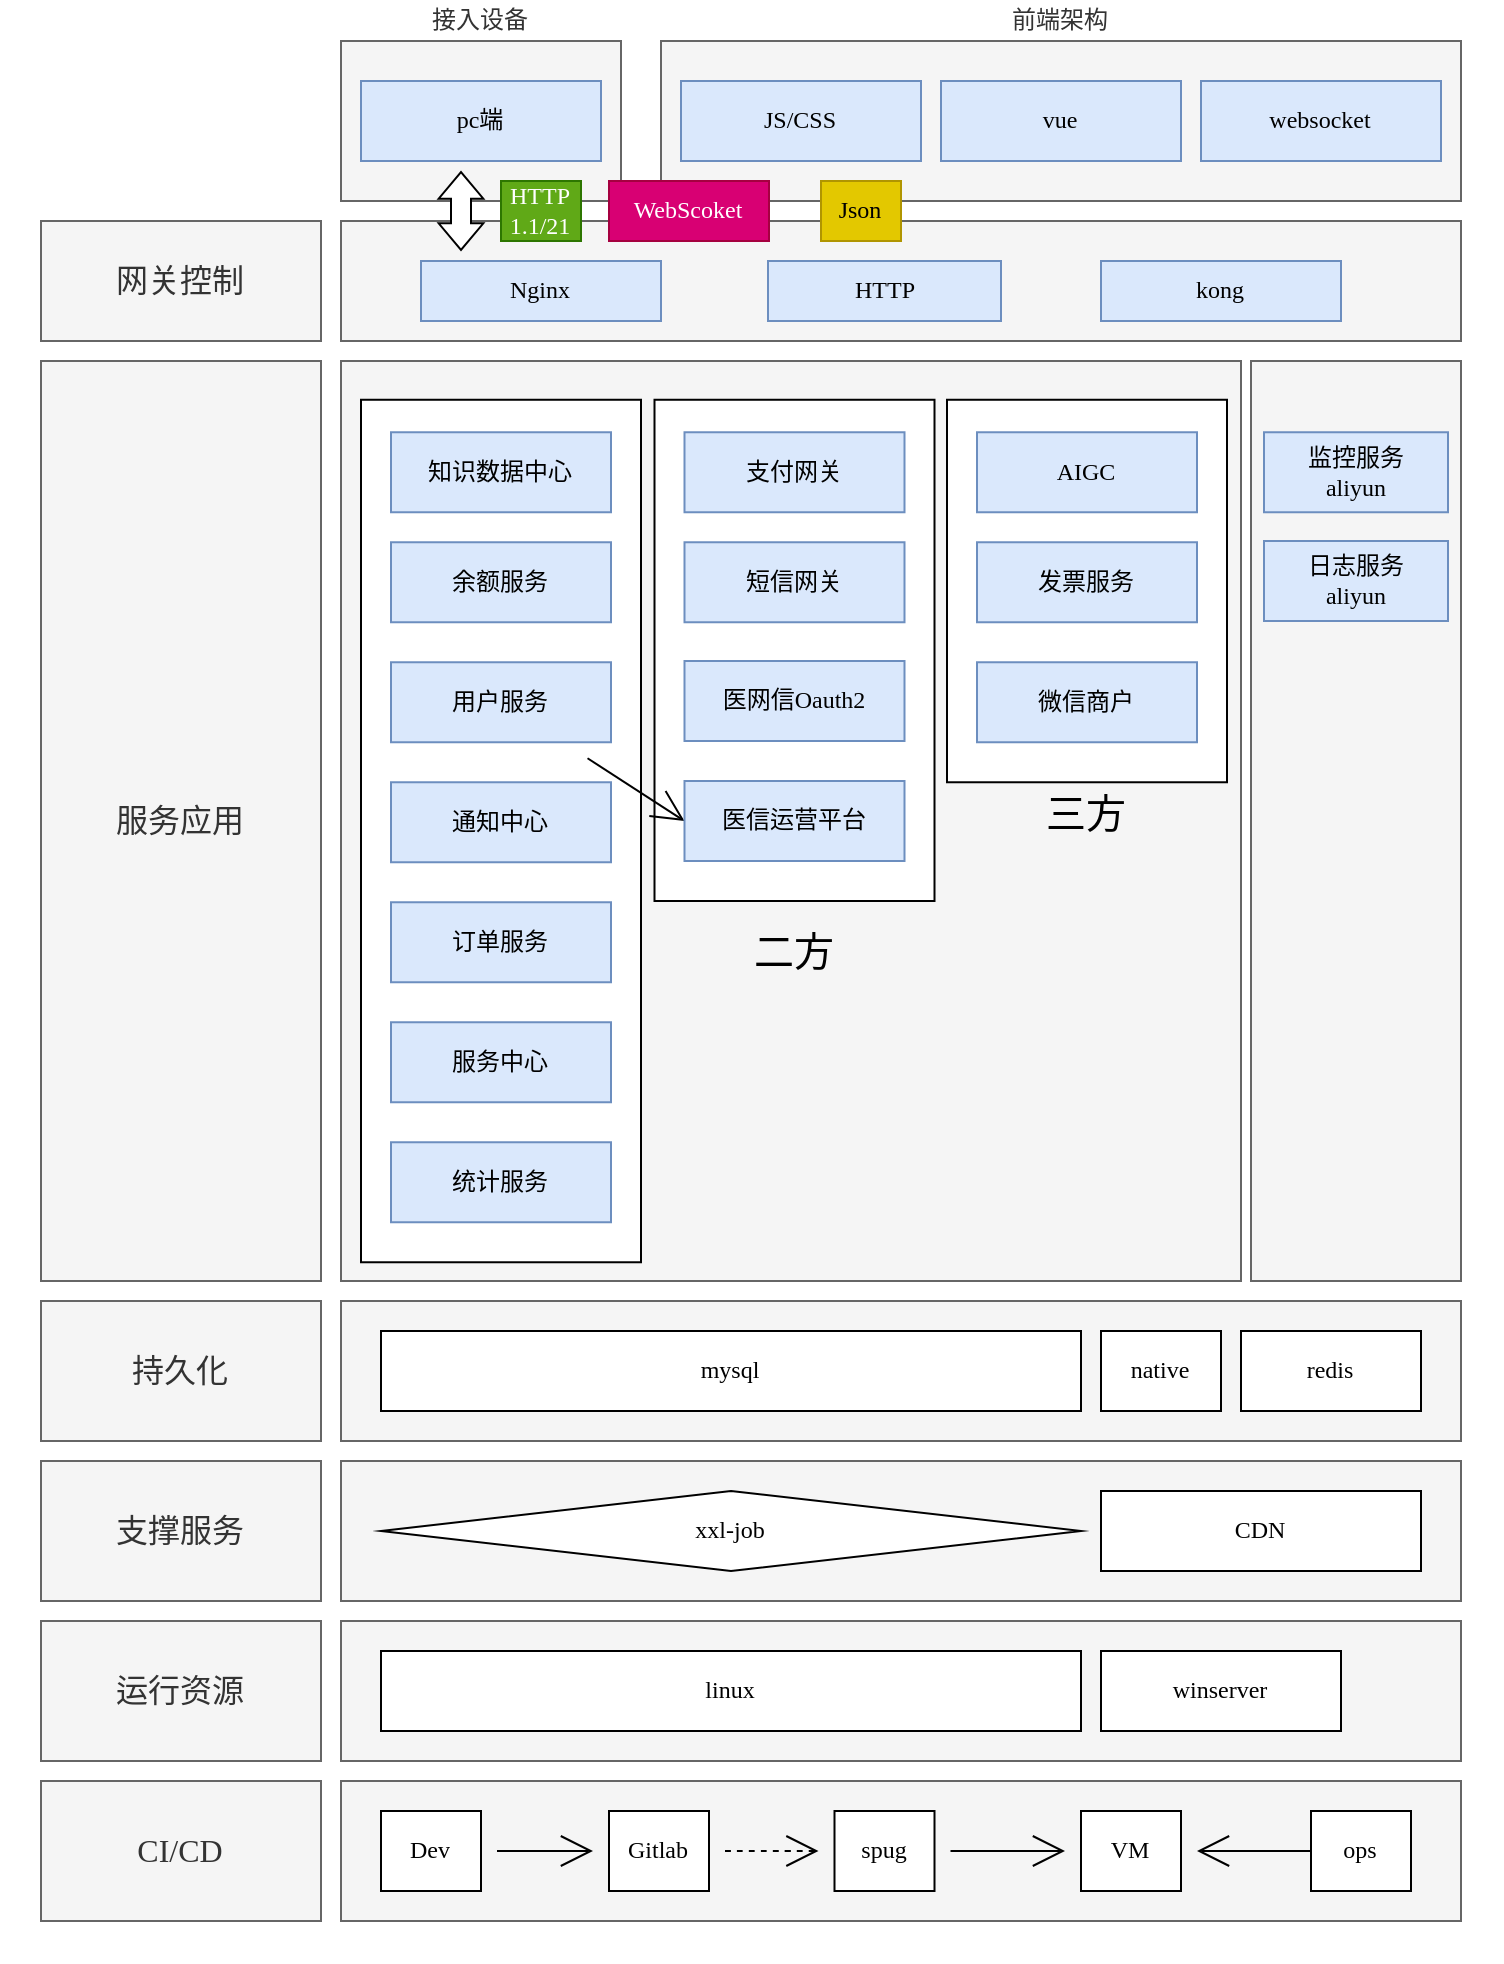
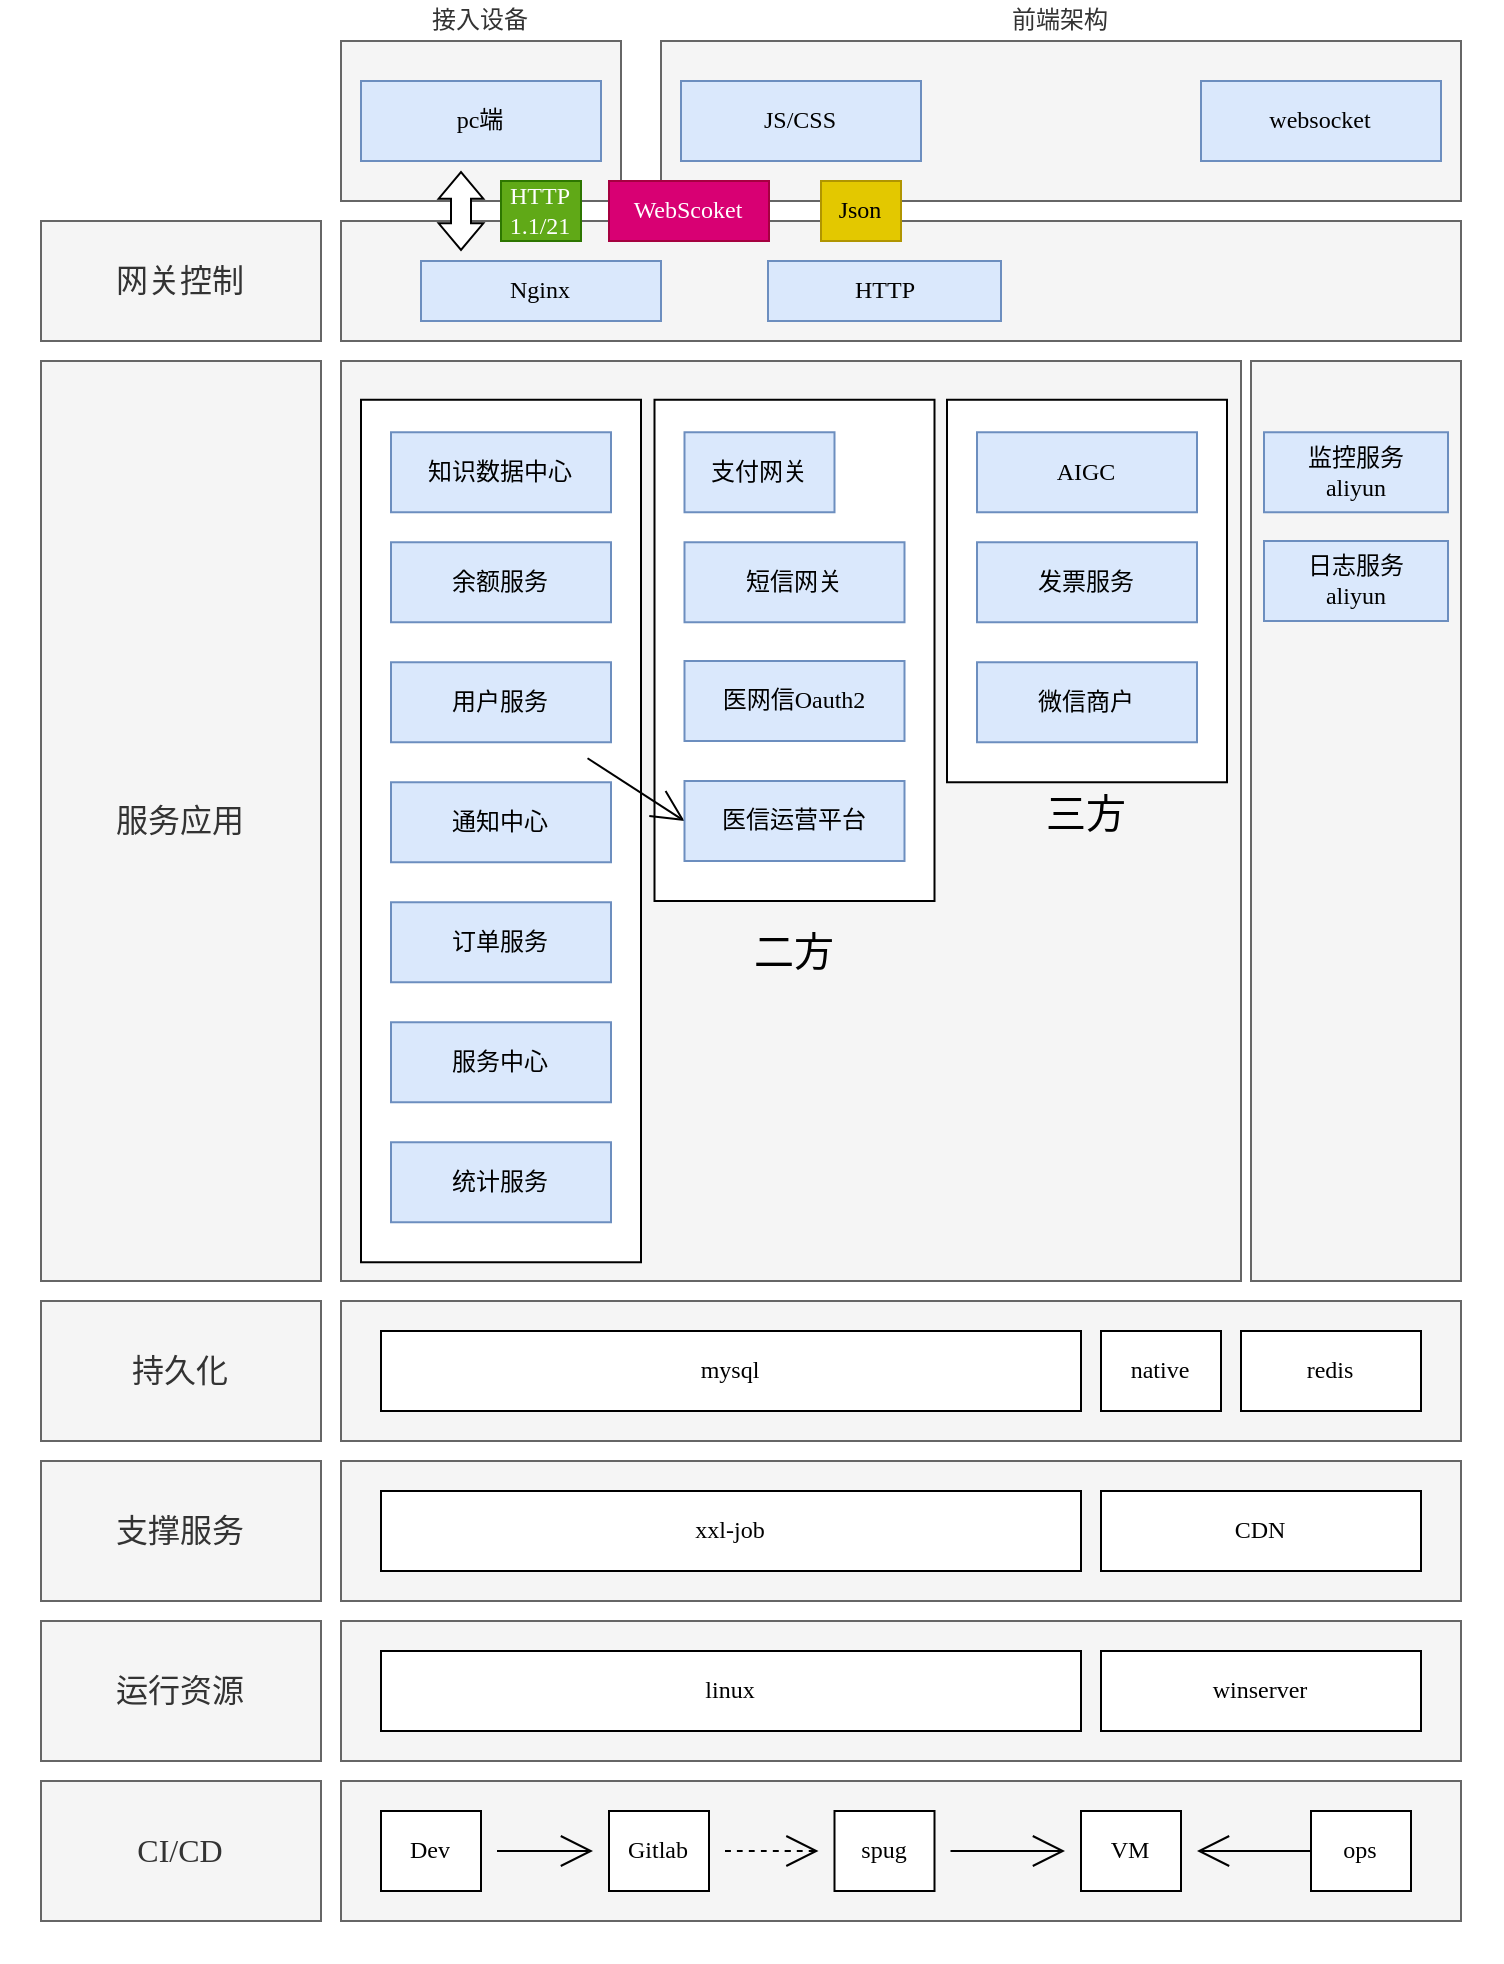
- <mxCell id="6" value="vue" style="rounded=0;whiteSpace=wrap;html=1;fontFamily=Architects Daughter;fontSource=https%3A%2F%2Ffonts.googleapis.com%2Fcss%3Ffamily%3DArchitects%2BDaughter;fillColor=#dae8fc;strokeColor=#6c8ebf;align=center;" parent="1" vertex="1"><mxGeometry x="470" y="40" width="120" height="40" as="geometry" /></mxCell>
- <mxCell id="11" value="kong" style="rounded=0;whiteSpace=wrap;html=1;fontFamily=Architects Daughter;fontSource=https%3A%2F%2Ffonts.googleapis.com%2Fcss%3Ffamily%3DArchitects%2BDaughter;fillColor=#dae8fc;strokeColor=#6c8ebf;align=center;" parent="1" vertex="1"><mxGeometry x="550" y="130" width="120" height="30" as="geometry" /></mxCell>
- <mxCell id="22" value="&lt;div&gt;&lt;span style=&quot;background-color: initial;&quot;&gt;支付网关&lt;/span&gt;&lt;/div&gt;" style="rounded=0;whiteSpace=wrap;html=1;fontFamily=Architects Daughter;fontSource=https%3A%2F%2Ffonts.googleapis.com%2Fcss%3Ffamily%3DArchitects%2BDaughter;fillColor=#dae8fc;strokeColor=#6c8ebf;align=center;" vertex="1" parent="1"><mxGeometry x="341.75" y="215.63" width="110" height="40" as="geometry" /></mxCell>
+ <mxCell id="22" value="&lt;div&gt;&lt;span style=&quot;background-color: initial;&quot;&gt;支付网关&lt;/span&gt;&lt;/div&gt;" style="rounded=0;whiteSpace=wrap;html=1;fontFamily=Architects Daughter;fontSource=https%3A%2F%2Ffonts.googleapis.com%2Fcss%3Ffamily%3DArchitects%2BDaughter;fillColor=#dae8fc;strokeColor=#6c8ebf;align=center;" vertex="1" parent="1"><mxGeometry x="341.75" y="215.63" width="75" height="40" as="geometry" /></mxCell>
- <mxCell id="51" value="xxl-job" style="rhombus;whiteSpace=wrap;html=1;fontFamily=Architects Daughter;fontSource=https%3A%2F%2Ffonts.googleapis.com%2Fcss%3Ffamily%3DArchitects%2BDaughter;" vertex="1" parent="1"><mxGeometry x="190" y="745" width="350" height="40" as="geometry" /></mxCell>
+ <mxCell id="51" value="xxl-job" style="rounded=0;whiteSpace=wrap;html=1;fontFamily=Architects Daughter;fontSource=https%3A%2F%2Ffonts.googleapis.com%2Fcss%3Ffamily%3DArchitects%2BDaughter;" vertex="1" parent="1"><mxGeometry x="190" y="745" width="350" height="40" as="geometry" /></mxCell>
- <mxCell id="56" value="winserver" style="rounded=0;whiteSpace=wrap;html=1;fontFamily=Architects Daughter;fontSource=https%3A%2F%2Ffonts.googleapis.com%2Fcss%3Ffamily%3DArchitects%2BDaughter;" vertex="1" parent="1"><mxGeometry x="550" y="825" width="120" height="40" as="geometry" /></mxCell>
+ <mxCell id="56" value="winserver" style="rounded=0;whiteSpace=wrap;html=1;fontFamily=Architects Daughter;fontSource=https%3A%2F%2Ffonts.googleapis.com%2Fcss%3Ffamily%3DArchitects%2BDaughter;" vertex="1" parent="1"><mxGeometry x="550" y="825" width="160" height="40" as="geometry" /></mxCell>
